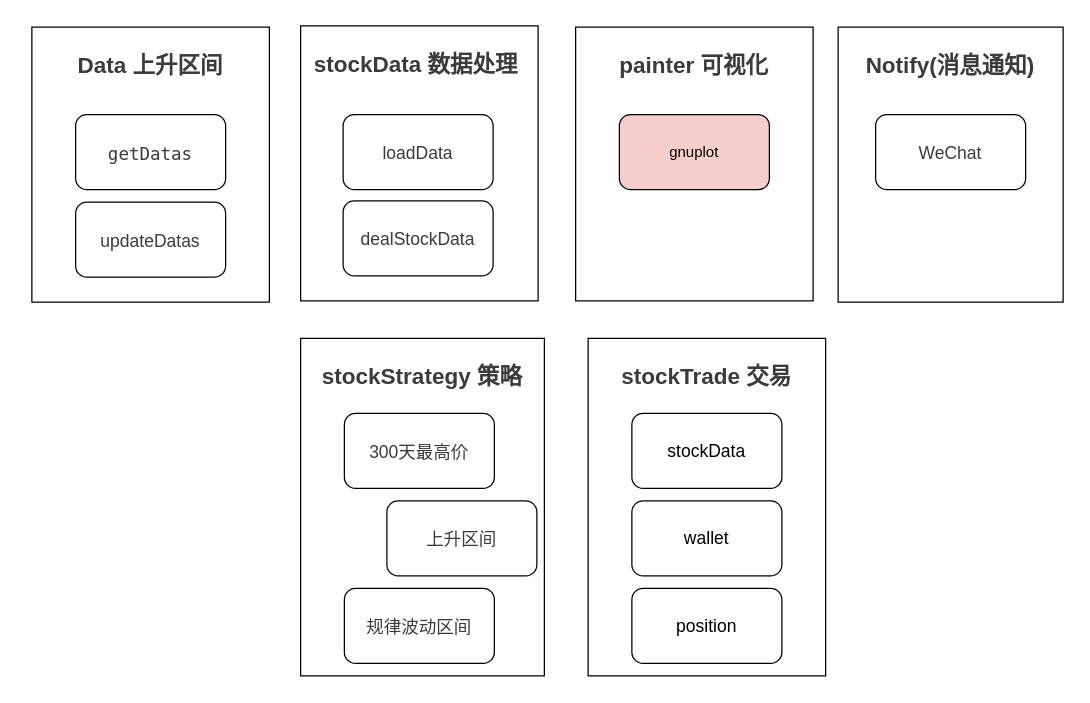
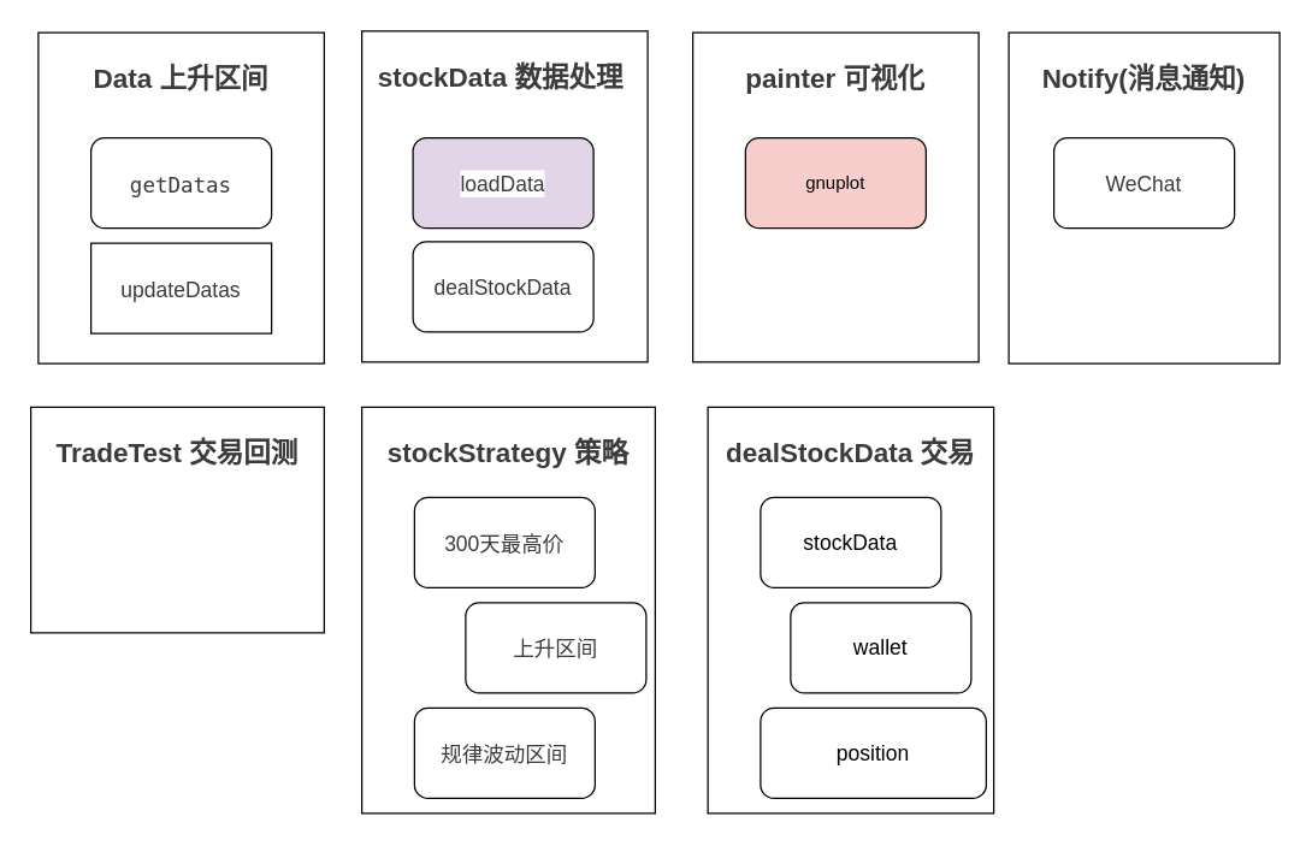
- <mxCell id="8" value="&lt;div style=&quot;color: rgb(59, 59, 59); line-height: 18px; white-space: pre;&quot;&gt;&lt;div style=&quot;line-height: 18px;&quot;&gt;loadData&lt;/div&gt;&lt;/div&gt;" style="rounded=1;whiteSpace=wrap;html=1;fontFamily=Helvetica;fontSize=14;labelBackgroundColor=default;" vertex="1" parent="1"><mxGeometry x="274" y="91" width="120" height="60" as="geometry" /></mxCell>
+ <mxCell id="8" value="&lt;div style=&quot;color: rgb(59, 59, 59); line-height: 18px; white-space: pre;&quot;&gt;&lt;div style=&quot;line-height: 18px;&quot;&gt;loadData&lt;/div&gt;&lt;/div&gt;" style="rounded=1;whiteSpace=wrap;html=1;fontFamily=Helvetica;fontSize=14;labelBackgroundColor=default;fillColor=#e1d5e7;" vertex="1" parent="1"><mxGeometry x="274" y="91" width="120" height="60" as="geometry" /></mxCell>
- <mxCell id="11" value="&lt;div style=&quot;color: rgb(59, 59, 59); line-height: 18px; white-space: pre;&quot;&gt;&lt;font&gt;updateDatas&lt;/font&gt;&lt;/div&gt;" style="rounded=1;whiteSpace=wrap;html=1;fontFamily=Helvetica;fontSize=14;labelBackgroundColor=default;" vertex="1" parent="1"><mxGeometry x="60" y="161" width="120" height="60" as="geometry" /></mxCell>
+ <mxCell id="11" value="&lt;div style=&quot;color: rgb(59, 59, 59); line-height: 18px; white-space: pre;&quot;&gt;&lt;font&gt;updateDatas&lt;/font&gt;&lt;/div&gt;" style="whiteSpace=wrap;html=1;fontFamily=Helvetica;fontSize=14;labelBackgroundColor=default;rounded=0;" vertex="1" parent="1"><mxGeometry x="60" y="161" width="120" height="60" as="geometry" /></mxCell>
- <mxCell id="2" value="&lt;h2 style=&quot;color: light-dark(rgb(59, 59, 59), rgb(59, 59, 59)); background-color: light-dark(rgb(255, 255, 255), rgb(255, 255, 255)); line-height: 18px; white-space: pre;&quot;&gt;&lt;font face=&quot;Helvetica&quot;&gt;stockTrade 交易&lt;/font&gt;&lt;/h2&gt;" style="rounded=0;whiteSpace=wrap;html=1;verticalAlign=top;" vertex="1" parent="1"><mxGeometry x="470" y="270" width="190" height="270" as="geometry" /></mxCell>
+ <mxCell id="2" value="&lt;h2 style=&quot;color: light-dark(rgb(59, 59, 59), rgb(59, 59, 59)); background-color: light-dark(rgb(255, 255, 255), rgb(255, 255, 255)); line-height: 18px; white-space: pre;&quot;&gt;&lt;font face=&quot;Helvetica&quot;&gt;dealStockData 交易&lt;/font&gt;&lt;/h2&gt;" style="rounded=0;whiteSpace=wrap;html=1;verticalAlign=top;" vertex="1" parent="1"><mxGeometry x="470" y="270" width="190" height="270" as="geometry" /></mxCell>
+ <mxCell id="14" value="&lt;h2 style=&quot;color: light-dark(rgb(59, 59, 59), rgb(59, 59, 59)); background-color: light-dark(rgb(255, 255, 255), rgb(255, 255, 255)); line-height: 18px; white-space: pre;&quot;&gt;&lt;font face=&quot;Helvetica&quot;&gt;TradeTest 交易回测&lt;/font&gt;&lt;/h2&gt;" style="rounded=0;whiteSpace=wrap;html=1;verticalAlign=top;" vertex="1" parent="1"><mxGeometry x="20" y="270" width="195" height="150" as="geometry" /></mxCell>
- <mxCell id="15" value="&lt;font style=&quot;font-size: 14px;&quot;&gt;wallet&lt;/font&gt;" style="rounded=1;whiteSpace=wrap;html=1;" vertex="1" parent="1"><mxGeometry x="505" y="400" width="120" height="60" as="geometry" /></mxCell>
+ <mxCell id="15" value="&lt;font style=&quot;font-size: 14px;&quot;&gt;wallet&lt;/font&gt;" style="rounded=1;whiteSpace=wrap;html=1;" vertex="1" parent="1"><mxGeometry x="525" y="400" width="120" height="60" as="geometry" /></mxCell>
- <mxCell id="20" value="&lt;font style=&quot;font-size: 14px;&quot;&gt;position&lt;/font&gt;" style="rounded=1;whiteSpace=wrap;html=1;" vertex="1" parent="1"><mxGeometry x="505" y="470" width="120" height="60" as="geometry" /></mxCell>
+ <mxCell id="20" value="&lt;font style=&quot;font-size: 14px;&quot;&gt;position&lt;/font&gt;" style="rounded=1;whiteSpace=wrap;html=1;" vertex="1" parent="1"><mxGeometry x="505" y="470" width="150" height="60" as="geometry" /></mxCell>
